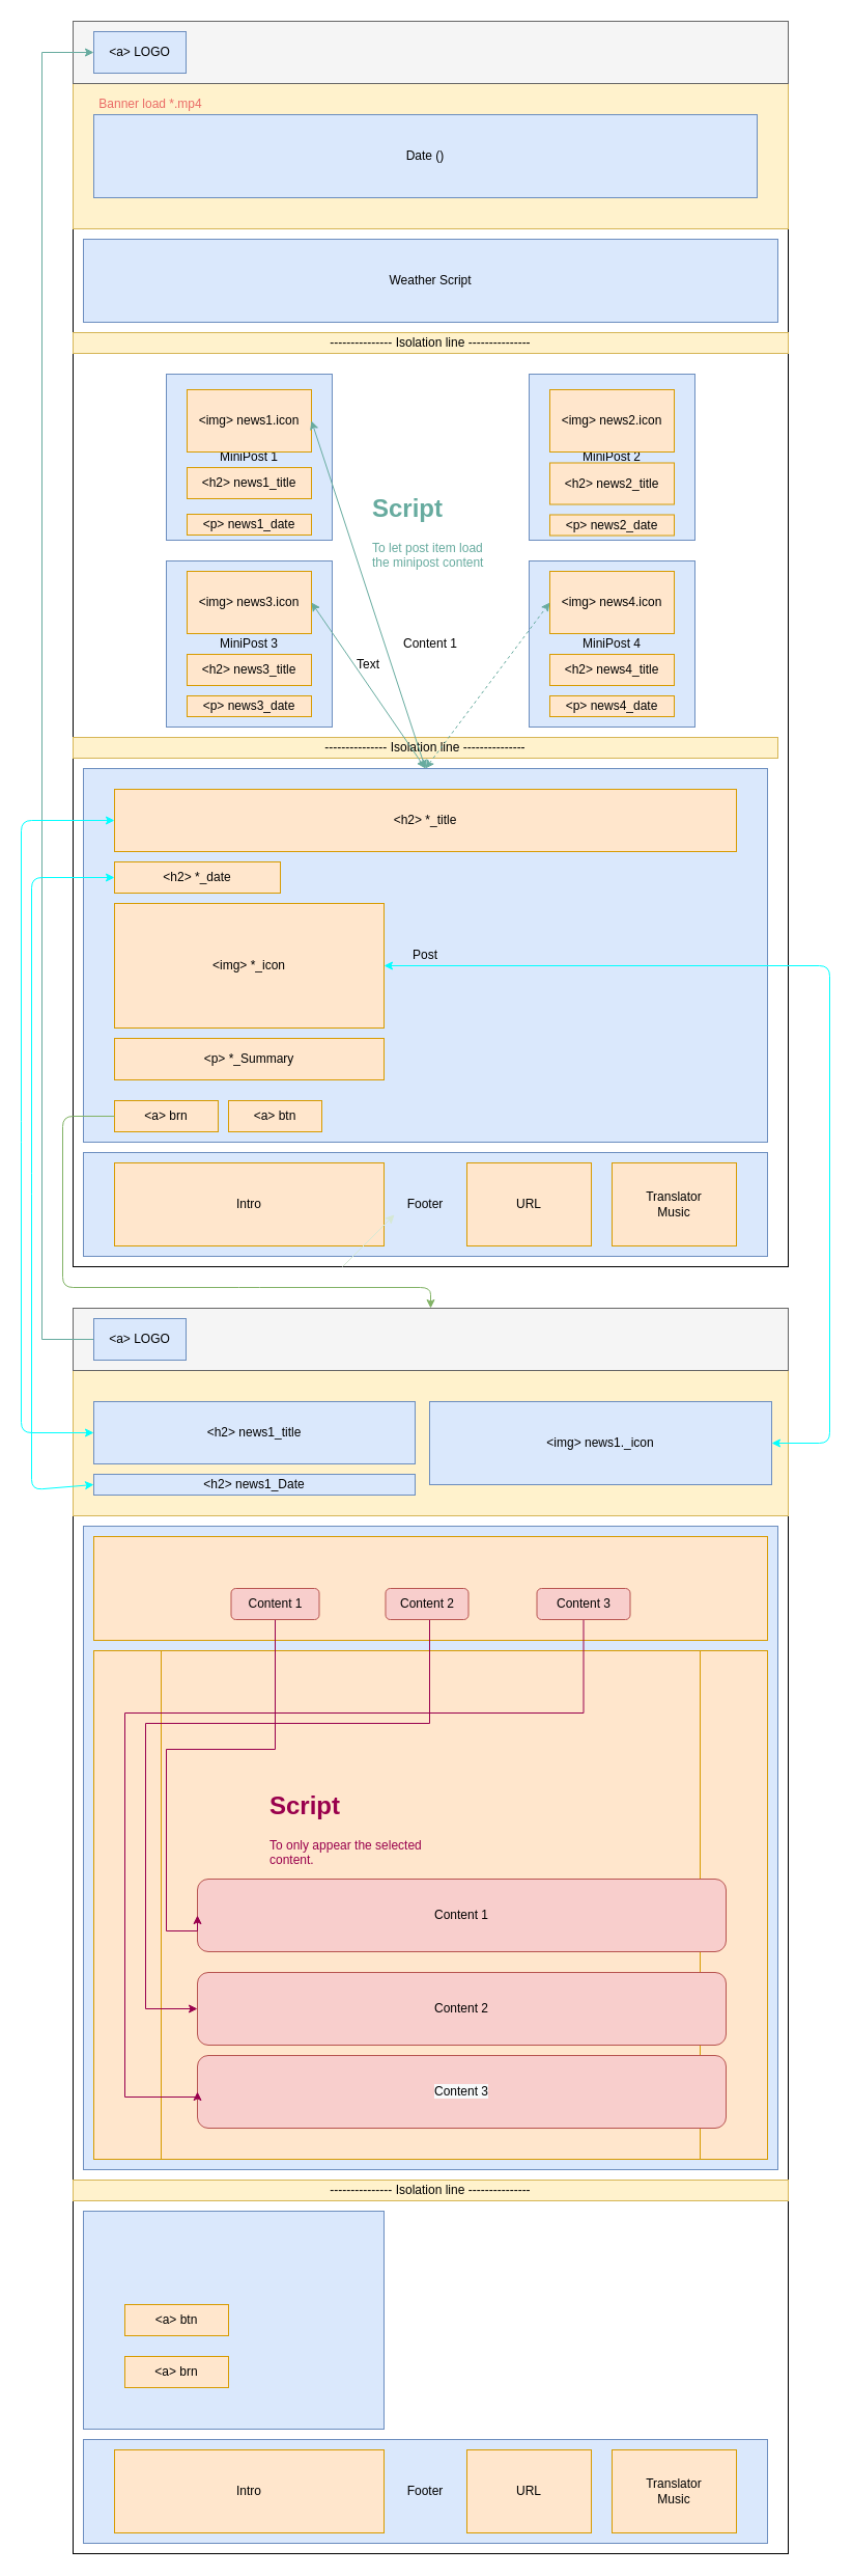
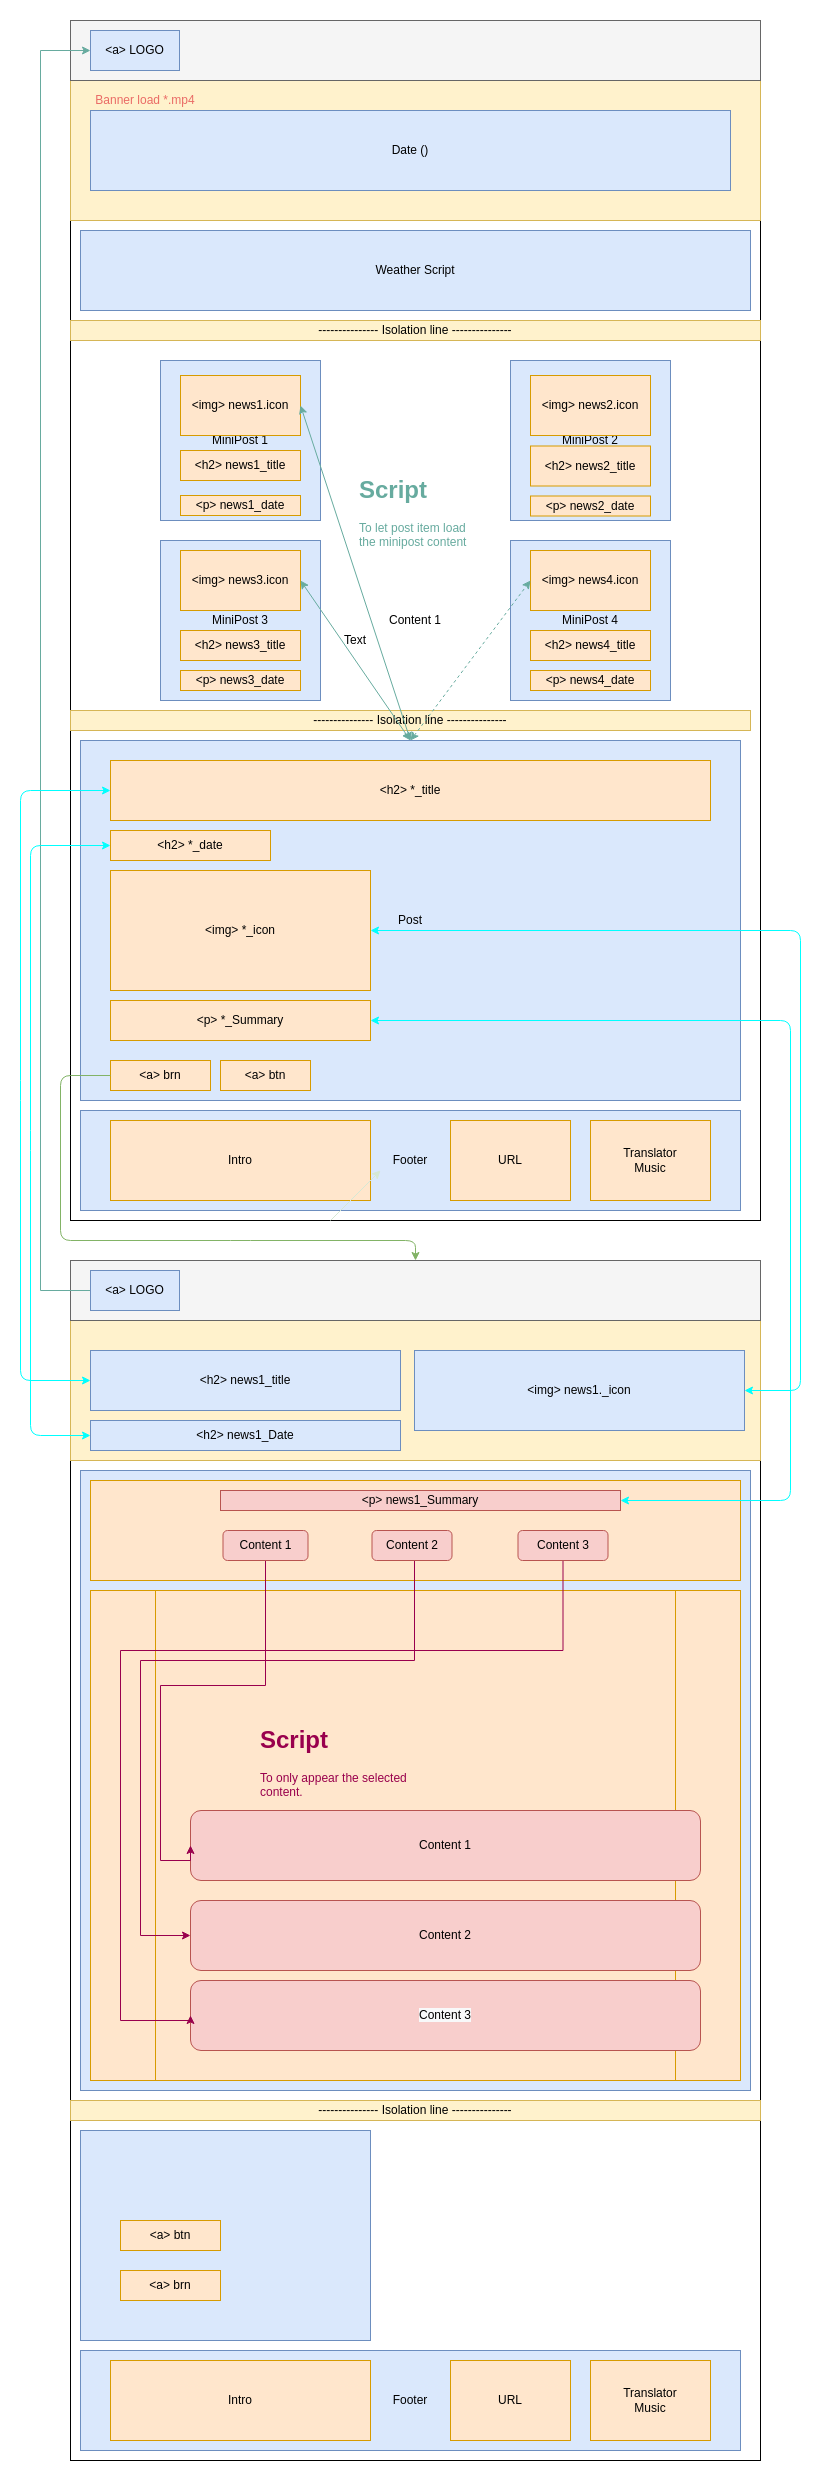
+ <mxCell id="74" value="" style="endArrow=classic;startArrow=classic;html=1;strokeColor=#00FFFF;fontColor=#67AB9F;exitX=1;exitY=0.5;exitDx=0;exitDy=0;entryX=1;entryY=0.5;entryDx=0;entryDy=0;" parent="1" source="32" target="71" edge="1"><mxGeometry width="50" height="50" relative="1" as="geometry"><mxPoint x="330" y="1070" as="sourcePoint" /><mxPoint x="380" y="1020" as="targetPoint" /><Array as="points"><mxPoint x="790" y="1020" /><mxPoint x="790" y="1500" /></Array></mxGeometry></mxCell>
- <mxCell id="77" value="&amp;lt;h2&amp;gt; news1_Date" style="rounded=0;whiteSpace=wrap;html=1;fillColor=#dae8fc;strokeColor=#6c8ebf;" parent="1" vertex="1"><mxGeometry x="90" y="1420" width="310" height="20" as="geometry" /></mxCell>
+ <mxCell id="77" value="&amp;lt;h2&amp;gt; news1_Date" style="rounded=0;whiteSpace=wrap;html=1;fillColor=#dae8fc;strokeColor=#6c8ebf;" parent="1" vertex="1"><mxGeometry x="90" y="1420" width="310" height="30" as="geometry" /></mxCell>
+ <mxCell id="71" value="&lt;span&gt;&amp;lt;p&amp;gt; news1_Summary&lt;/span&gt;" style="rounded=0;whiteSpace=wrap;html=1;fillColor=#f8cecc;strokeColor=#b85450;" parent="1" vertex="1"><mxGeometry x="220" y="1490" width="400" height="20" as="geometry" /></mxCell>
